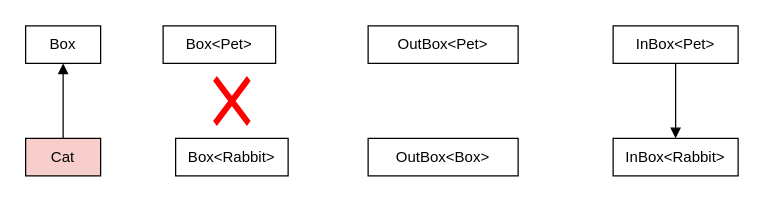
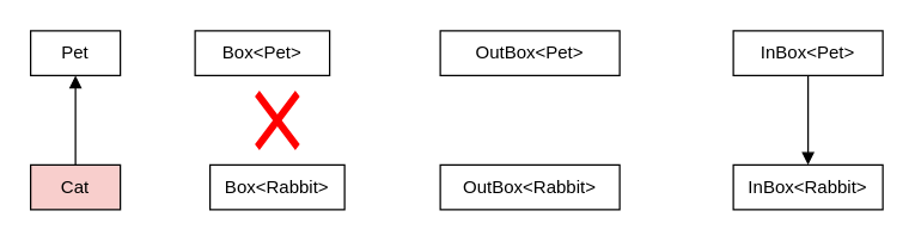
- <mxCell id="8" value="Box" style="rounded=0;whiteSpace=wrap;html=1;" vertex="1" parent="1"><mxGeometry x="20" y="20" width="60" height="30" as="geometry" /></mxCell>
+ <mxCell id="8" value="Pet" style="rounded=0;whiteSpace=wrap;html=1;" vertex="1" parent="1"><mxGeometry x="20" y="20" width="60" height="30" as="geometry" /></mxCell>
- <mxCell id="6" value="OutBox&amp;lt;Box&amp;gt;" style="rounded=0;whiteSpace=wrap;html=1;" vertex="1" parent="1"><mxGeometry x="294" y="110" width="120" height="30" as="geometry" /></mxCell>
+ <mxCell id="6" value="OutBox&amp;lt;Rabbit&amp;gt;" style="rounded=0;whiteSpace=wrap;html=1;" vertex="1" parent="1"><mxGeometry x="294" y="110" width="120" height="30" as="geometry" /></mxCell>
